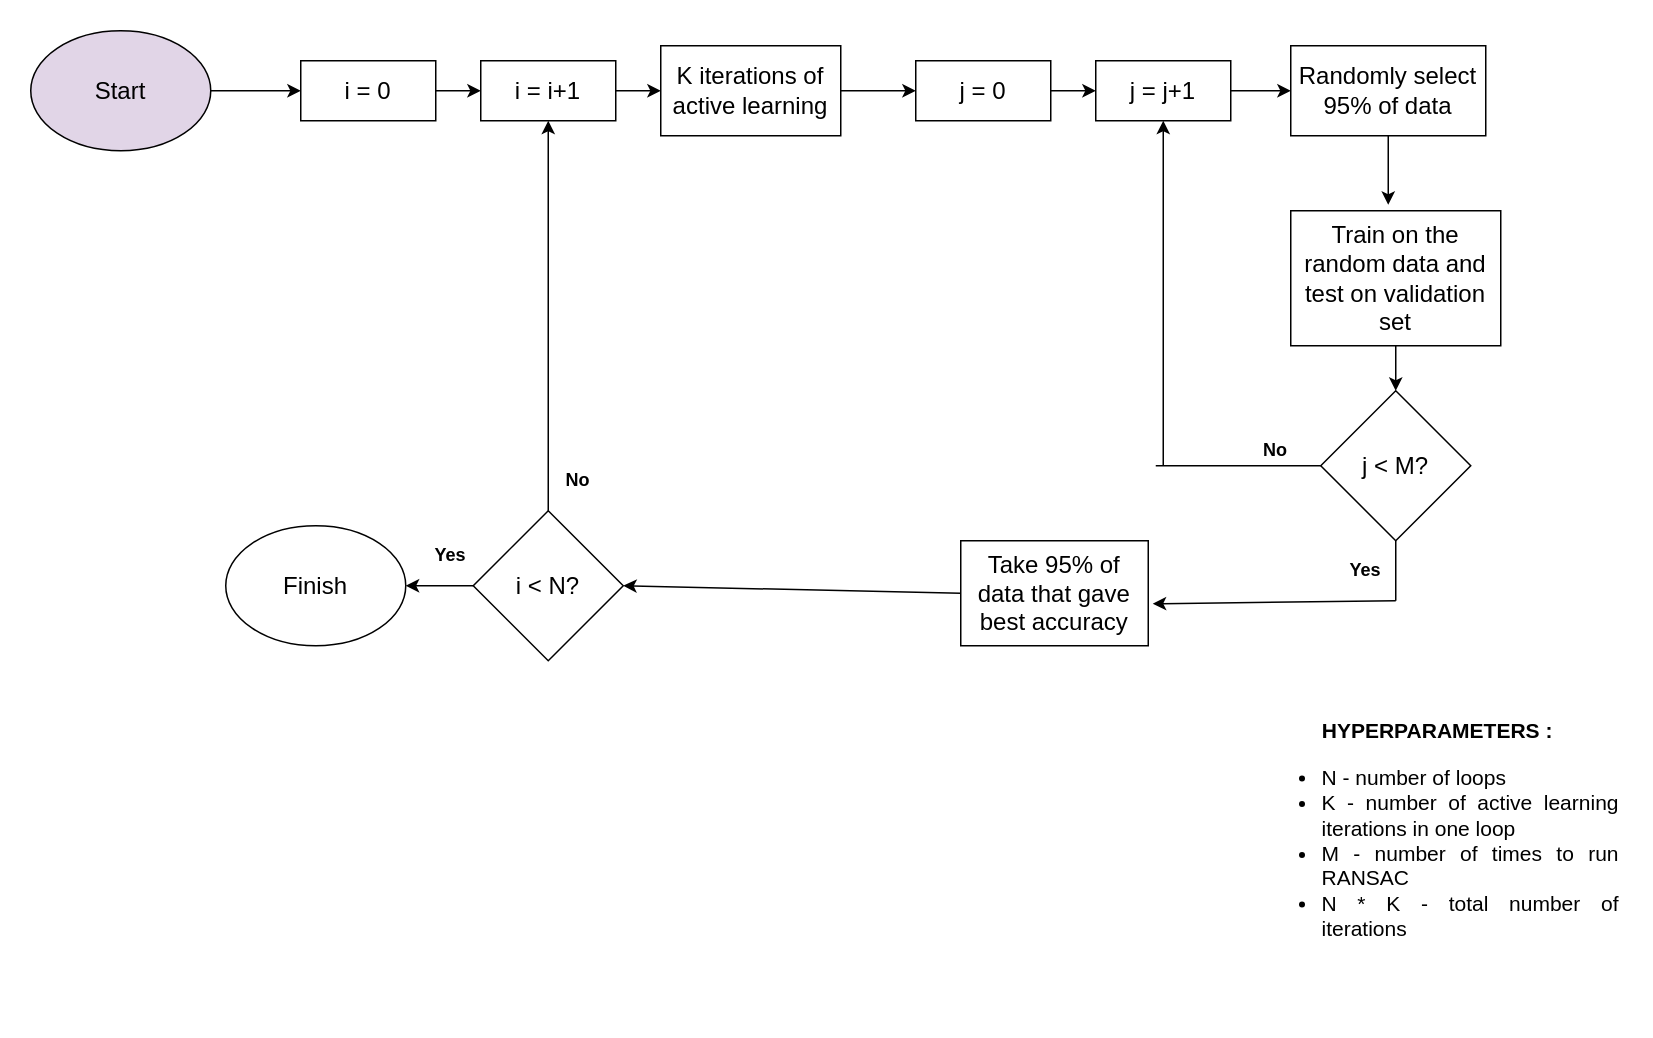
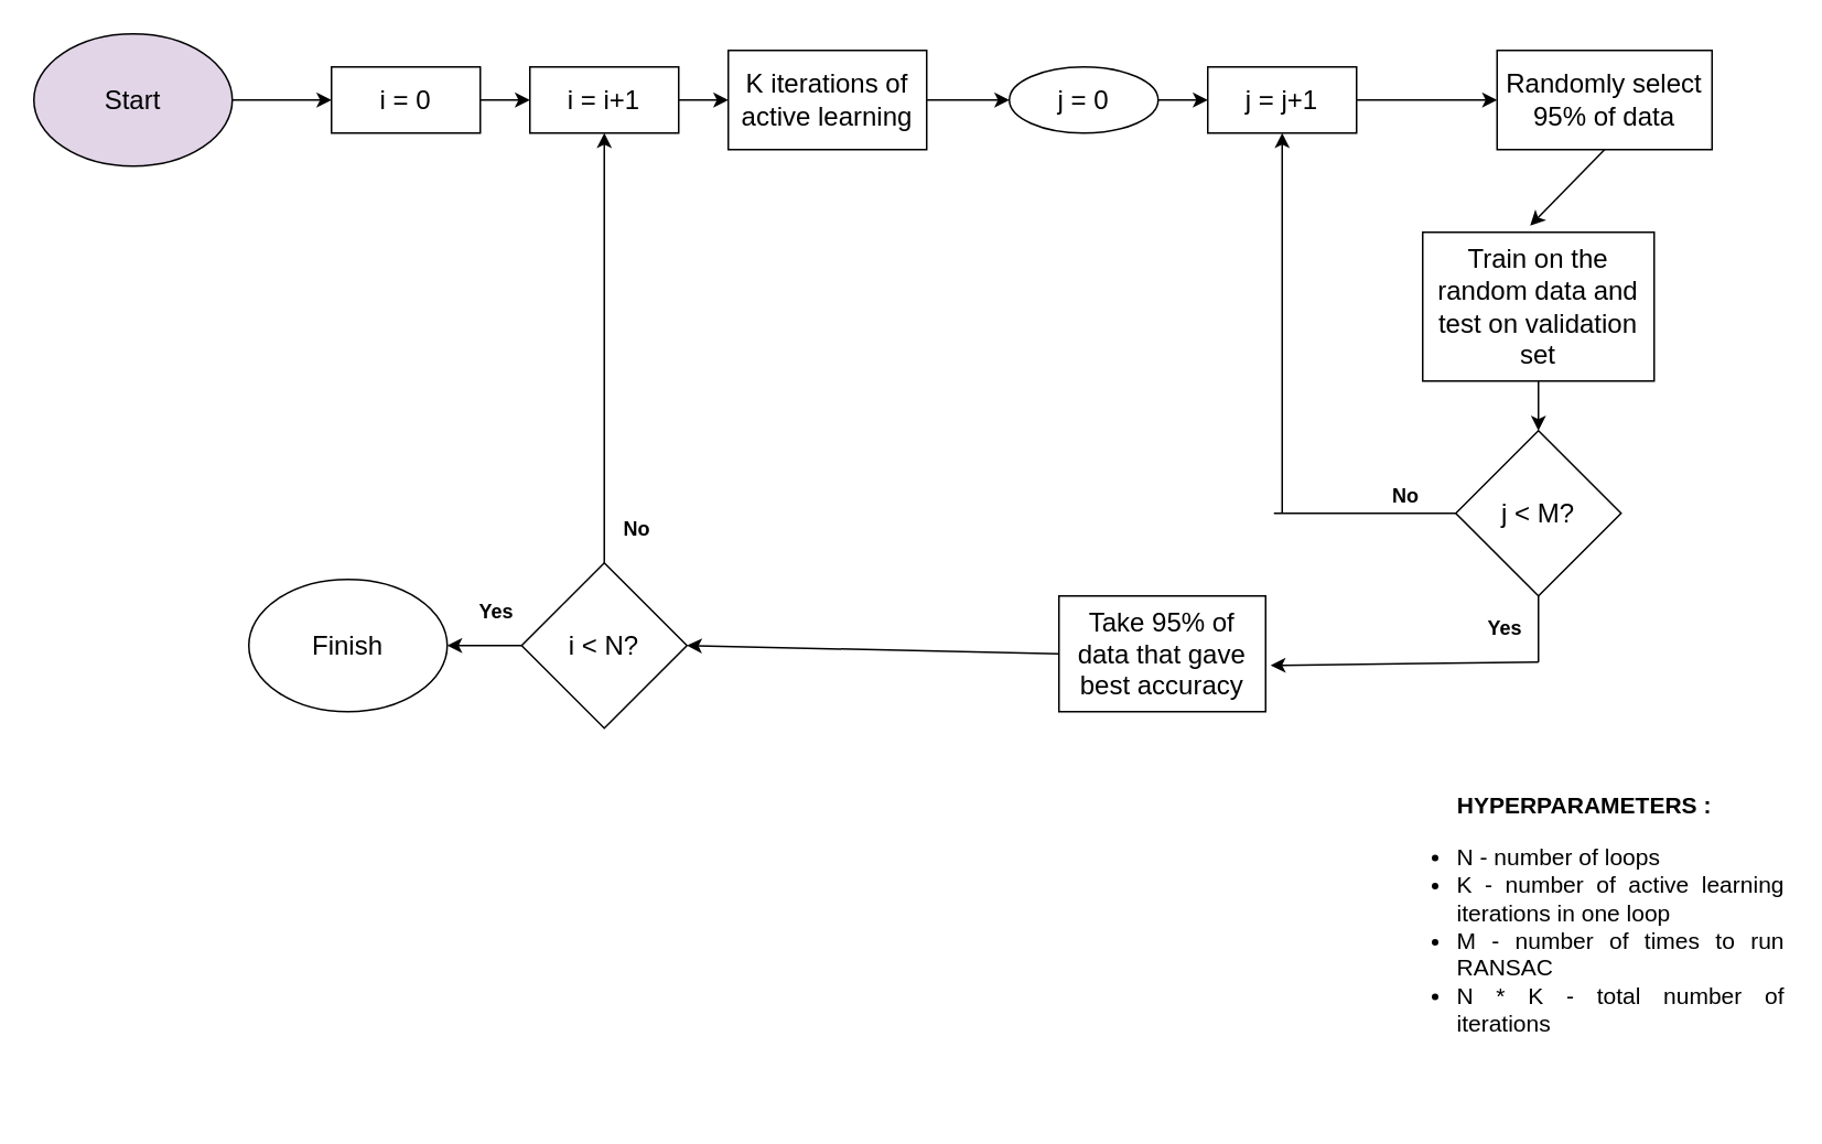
- <mxCell id="7" value="&lt;span style=&quot;font-size: 16px&quot;&gt;j = 0&lt;/span&gt;" style="rounded=0;whiteSpace=wrap;html=1;" vertex="1" parent="1"><mxGeometry x="610" y="40" width="90" height="40" as="geometry" /></mxCell>
+ <mxCell id="7" value="&lt;span style=&quot;font-size: 16px&quot;&gt;j = 0&lt;/span&gt;" style="ellipse;whiteSpace=wrap;html=1;" vertex="1" parent="1"><mxGeometry x="610" y="40" width="90" height="40" as="geometry" /></mxCell>
- <mxCell id="8" value="&lt;font style=&quot;font-size: 16px&quot;&gt;Randomly select 95% of data&lt;/font&gt;" style="rounded=0;whiteSpace=wrap;html=1;" vertex="1" parent="1"><mxGeometry x="860" y="30" width="130" height="60" as="geometry" /></mxCell>
+ <mxCell id="8" value="&lt;font style=&quot;font-size: 16px&quot;&gt;Randomly select 95% of data&lt;/font&gt;" style="rounded=0;whiteSpace=wrap;html=1;" vertex="1" parent="1"><mxGeometry x="905" y="30" width="130" height="60" as="geometry" /></mxCell>
